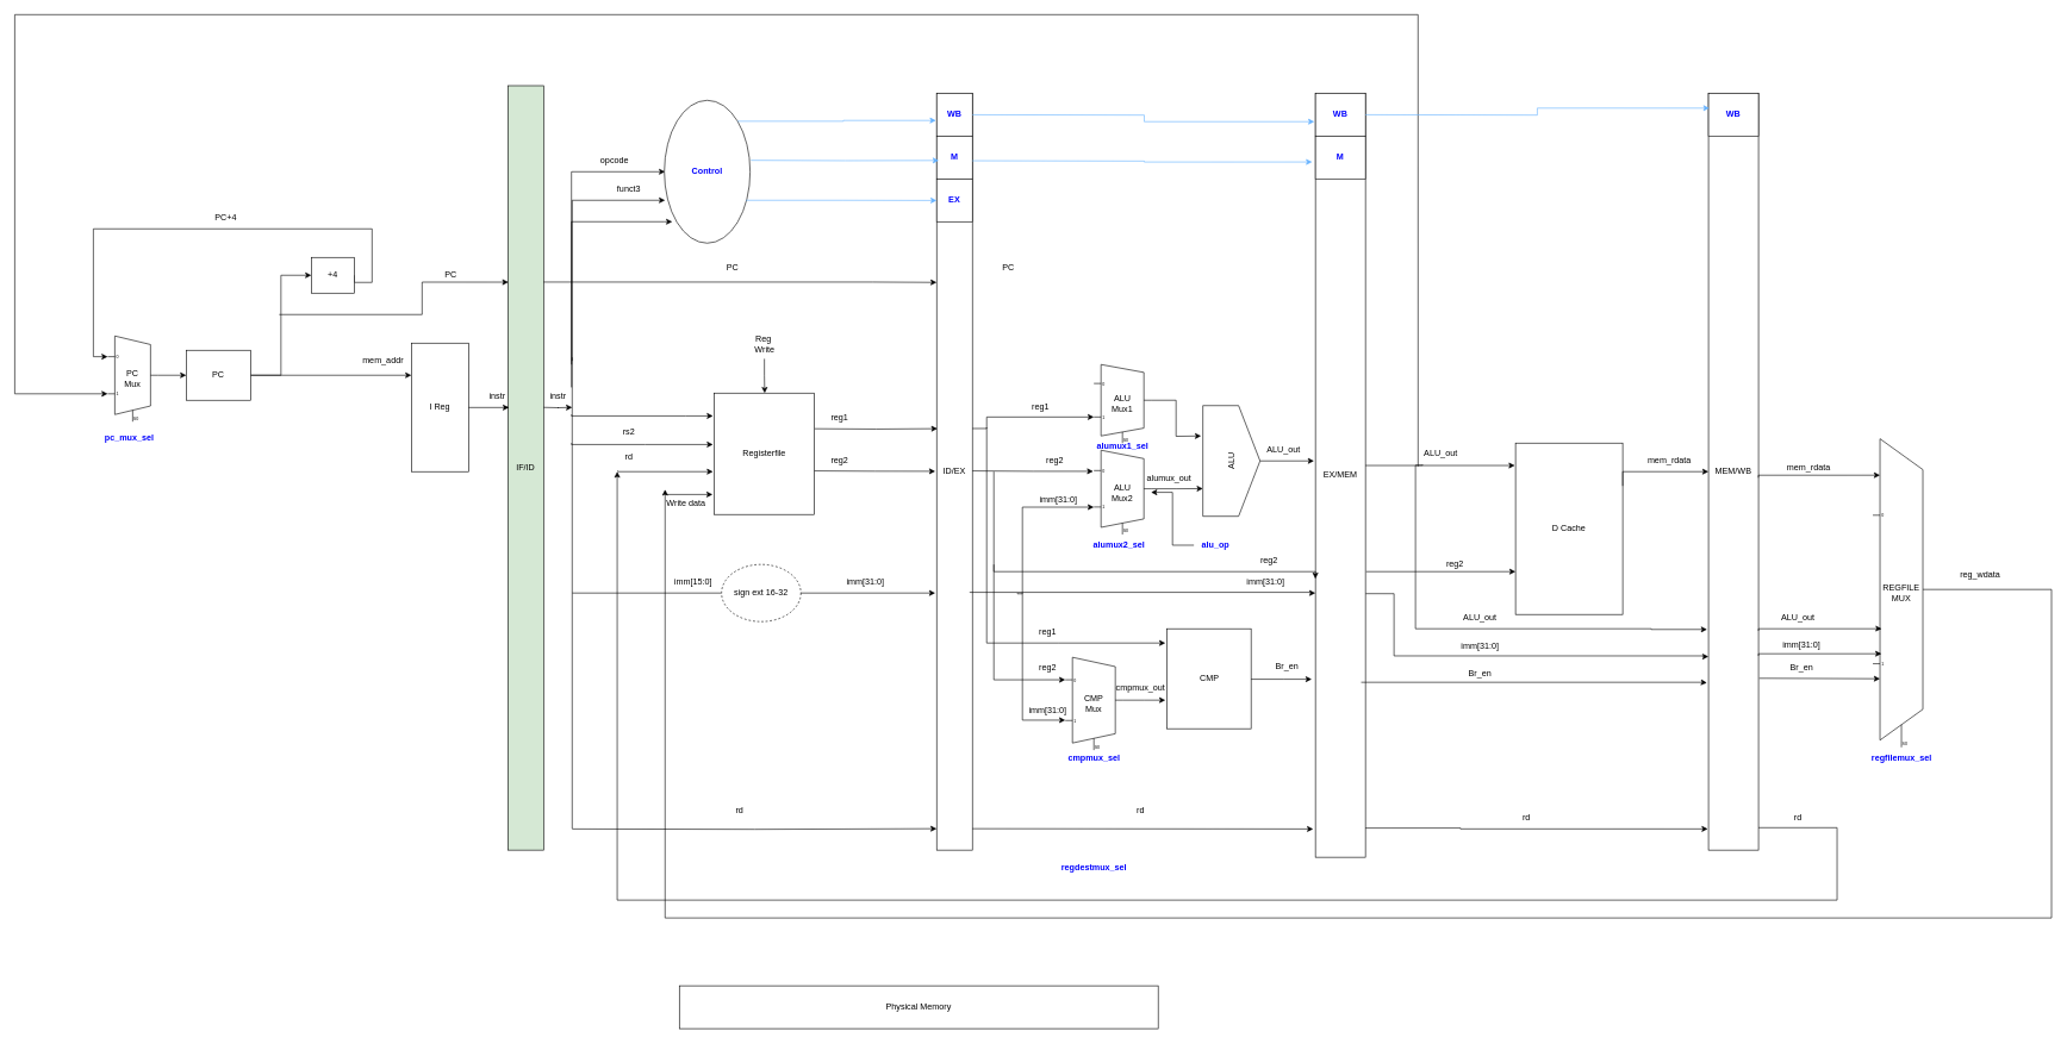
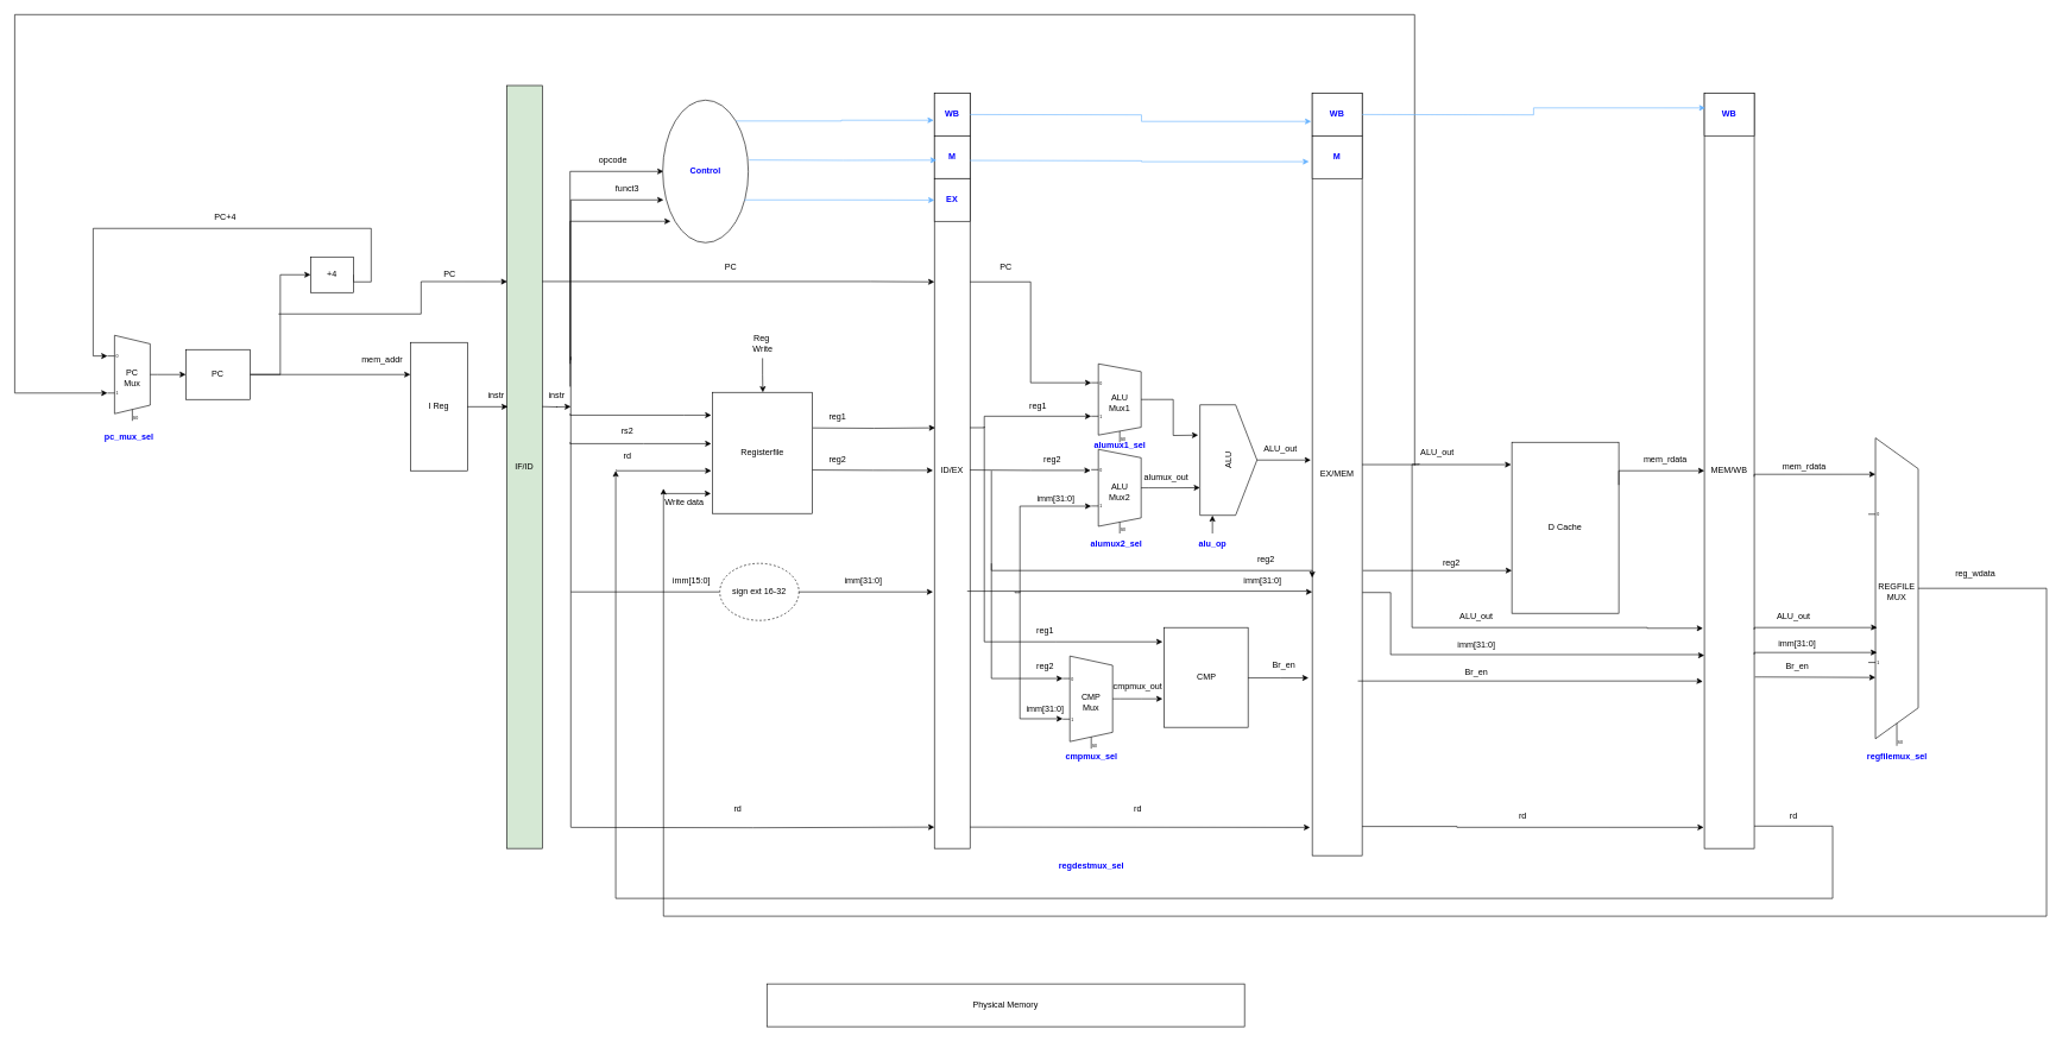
+ <mxCell id="46" value="" style="endArrow=classic;html=1;rounded=0;exitX=1;exitY=0.25;exitDx=0;exitDy=0;edgeStyle=orthogonalEdgeStyle;entryX=0;entryY=0.214;entryDx=0;entryDy=3;entryPerimeter=0;" parent="1" source="7" target="115" edge="1"><mxGeometry width="50" height="50" relative="1" as="geometry"><mxPoint x="1570" y="550" as="sourcePoint" /><mxPoint x="1560" y="393" as="targetPoint" /></mxGeometry></mxCell>
- <mxCell id="118" style="edgeStyle=orthogonalEdgeStyle;rounded=0;orthogonalLoop=1;jettySize=auto;html=1;" parent="1" source="117" target="49" edge="1"><mxGeometry relative="1" as="geometry" /></mxCell>
+ <mxCell id="118" style="edgeStyle=orthogonalEdgeStyle;rounded=0;orthogonalLoop=1;jettySize=auto;html=1;entryX=-0.002;entryY=0.22;entryDx=0;entryDy=0;entryPerimeter=0;" parent="1" source="117" target="47" edge="1"><mxGeometry relative="1" as="geometry" /></mxCell>
- <mxCell id="15" value="Physical Memory" style="rounded=0;whiteSpace=wrap;html=1;" parent="1" vertex="1"><mxGeometry x="950" y="1380" width="670" height="60" as="geometry" /></mxCell>
+ <mxCell id="15" value="Physical Memory" style="rounded=0;whiteSpace=wrap;html=1;" parent="1" vertex="1"><mxGeometry x="1075" y="1380" width="670" height="60" as="geometry" /></mxCell>
